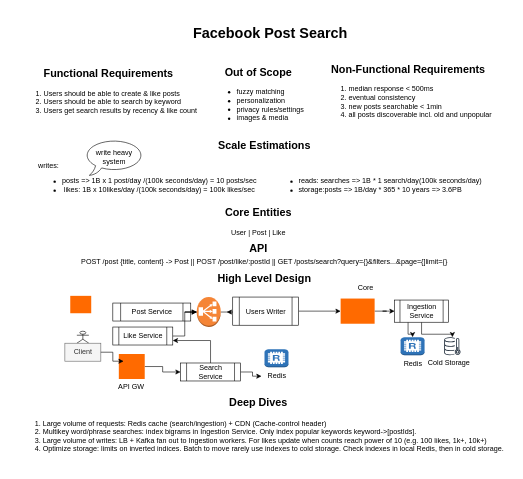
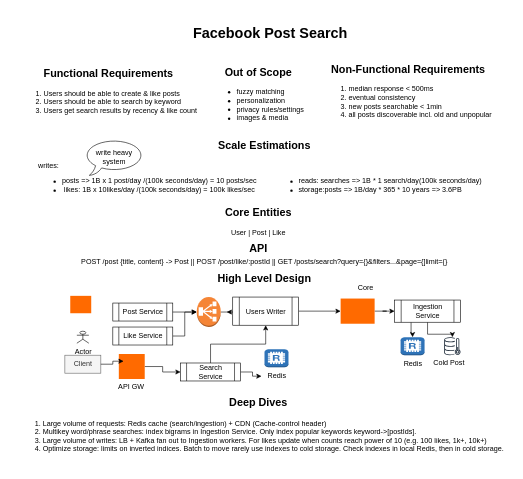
- <mxCell id="25" value="Ingestion Service" style="shape=process;whiteSpace=wrap;html=1;backgroundOutline=1;" vertex="1" parent="1"><mxGeometry x="657.5" y="500" width="90" height="37" as="geometry" /></mxCell>
+ <mxCell id="25" value="Ingestion Service" style="shape=process;whiteSpace=wrap;html=1;backgroundOutline=1;" vertex="1" parent="1"><mxGeometry x="657.5" y="500" width="110" height="37" as="geometry" /></mxCell>
- <mxCell id="15" value="Post Service" style="shape=process;whiteSpace=wrap;html=1;backgroundOutline=1;" vertex="1" parent="1"><mxGeometry x="187.5" y="505" width="130" height="30" as="geometry" /></mxCell>
+ <mxCell id="15" value="Post Service" style="shape=process;whiteSpace=wrap;html=1;backgroundOutline=1;" vertex="1" parent="1"><mxGeometry x="187.5" y="505" width="100" height="30" as="geometry" /></mxCell>
- <mxCell id="33" style="edgeStyle=orthogonalEdgeStyle;rounded=0;orthogonalLoop=1;jettySize=auto;html=1;exitX=0.5;exitY=0;exitDx=0;exitDy=0;entryX=1;entryY=0.75;entryDx=0;entryDy=0;" edge="1" parent="1" source="34" target="31"><mxGeometry relative="1" as="geometry" /></mxCell>
+ <mxCell id="33" style="edgeStyle=orthogonalEdgeStyle;rounded=0;orthogonalLoop=1;jettySize=auto;html=1;exitX=0.5;exitY=0;exitDx=0;exitDy=0;" edge="1" parent="1" source="34" target="19"><mxGeometry relative="1" as="geometry" /></mxCell>
- <mxCell id="38" value="Client" style="text;html=1;align=center;verticalAlign=middle;whiteSpace=wrap;rounded=0;fillColor=#f5f5f5;fontColor=#333333;strokeColor=#666666;" vertex="1" parent="1"><mxGeometry x="107.5" y="572" width="60" height="30" as="geometry" /></mxCell>
+ <mxCell id="38" value="Client" style="text;html=1;align=center;verticalAlign=middle;whiteSpace=wrap;rounded=0;fillColor=#f5f5f5;fontColor=#333333;strokeColor=#666666;" vertex="1" parent="1"><mxGeometry x="107.5" y="592" width="60" height="30" as="geometry" /></mxCell>
- <mxCell id="29" value="Cold Storage" style="text;html=1;align=center;verticalAlign=middle;resizable=0;points=[];autosize=1;strokeColor=none;fillColor=none;" vertex="1" parent="1"><mxGeometry x="702.5" y="590" width="90" height="30" as="geometry" /></mxCell>
+ <mxCell id="29" value="Cold Post" style="text;html=1;align=center;verticalAlign=middle;resizable=0;points=[];autosize=1;strokeColor=none;fillColor=none;" vertex="1" parent="1"><mxGeometry x="702.5" y="590" width="90" height="30" as="geometry" /></mxCell>
